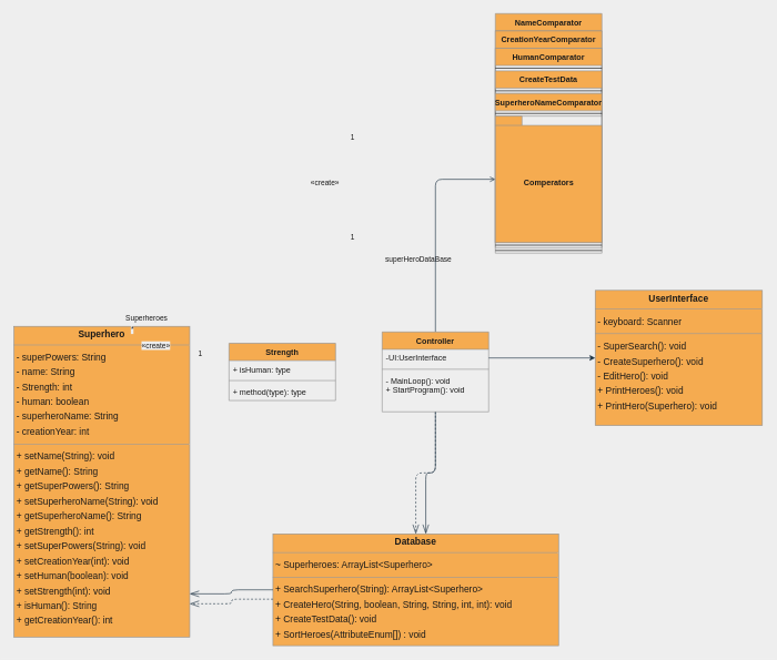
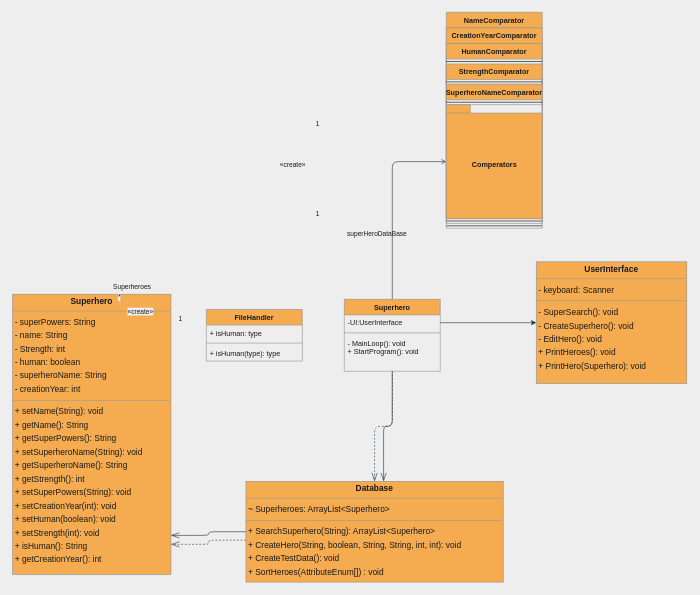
- <mxCell id="31" value="CreateTestData" style="swimlane;fontStyle=1;align=center;verticalAlign=top;childLayout=stackLayout;horizontal=1;startSize=26;horizontalStack=0;resizeParent=1;resizeParentMax=0;resizeLast=0;collapsible=1;marginBottom=0;rounded=0;sketch=0;fontColor=#1A1A1A;strokeColor=#909090;fillColor=#F5AB50;" vertex="1" parent="29"><mxGeometry y="34" width="160" height="34" as="geometry" /></mxCell>
+ <mxCell id="31" value="StrengthComparator" style="swimlane;fontStyle=1;align=center;verticalAlign=top;childLayout=stackLayout;horizontal=1;startSize=26;horizontalStack=0;resizeParent=1;resizeParentMax=0;resizeLast=0;collapsible=1;marginBottom=0;rounded=0;sketch=0;fontColor=#1A1A1A;strokeColor=#909090;fillColor=#F5AB50;" vertex="1" parent="29"><mxGeometry y="34" width="160" height="34" as="geometry" /></mxCell>
- <mxCell id="18" value="Controller" style="swimlane;fontStyle=1;align=center;verticalAlign=top;childLayout=stackLayout;horizontal=1;startSize=26;horizontalStack=0;resizeParent=1;resizeParentMax=0;resizeLast=0;collapsible=1;marginBottom=0;fillColor=#F5AB50;strokeColor=#909090;fontColor=#1A1A1A;" parent="1" vertex="1"><mxGeometry x="573" y="498.5" width="160" height="120" as="geometry" /></mxCell>
+ <mxCell id="18" value="Superhero" style="swimlane;fontStyle=1;align=center;verticalAlign=top;childLayout=stackLayout;horizontal=1;startSize=26;horizontalStack=0;resizeParent=1;resizeParentMax=0;resizeLast=0;collapsible=1;marginBottom=0;fillColor=#F5AB50;strokeColor=#909090;fontColor=#1A1A1A;" parent="1" vertex="1"><mxGeometry x="573" y="498.5" width="160" height="120" as="geometry" /></mxCell>
- <mxCell id="23" value="Strength" style="swimlane;fontStyle=1;align=center;verticalAlign=top;childLayout=stackLayout;horizontal=1;startSize=26;horizontalStack=0;resizeParent=1;resizeParentMax=0;resizeLast=0;collapsible=1;marginBottom=0;fillColor=#F5AB50;strokeColor=#909090;fontColor=#1A1A1A;" parent="1" vertex="1"><mxGeometry x="343" y="515.5" width="160" height="86" as="geometry" /></mxCell>
+ <mxCell id="23" value="FileHandler" style="swimlane;fontStyle=1;align=center;verticalAlign=top;childLayout=stackLayout;horizontal=1;startSize=26;horizontalStack=0;resizeParent=1;resizeParentMax=0;resizeLast=0;collapsible=1;marginBottom=0;fillColor=#F5AB50;strokeColor=#909090;fontColor=#1A1A1A;" parent="1" vertex="1"><mxGeometry x="343" y="515.5" width="160" height="86" as="geometry" /></mxCell>
- <mxCell id="26" value="+ method(type): type" style="text;strokeColor=none;fillColor=none;align=left;verticalAlign=top;spacingLeft=4;spacingRight=4;overflow=hidden;rotatable=0;points=[[0,0.5],[1,0.5]];portConstraint=eastwest;fontColor=#1A1A1A;" parent="23" vertex="1"><mxGeometry y="60" width="160" height="26" as="geometry" /></mxCell>
+ <mxCell id="26" value="+ isHuman(type): type" style="text;strokeColor=none;fillColor=none;align=left;verticalAlign=top;spacingLeft=4;spacingRight=4;overflow=hidden;rotatable=0;points=[[0,0.5],[1,0.5]];portConstraint=eastwest;fontColor=#1A1A1A;" parent="23" vertex="1"><mxGeometry y="60" width="160" height="26" as="geometry" /></mxCell>
